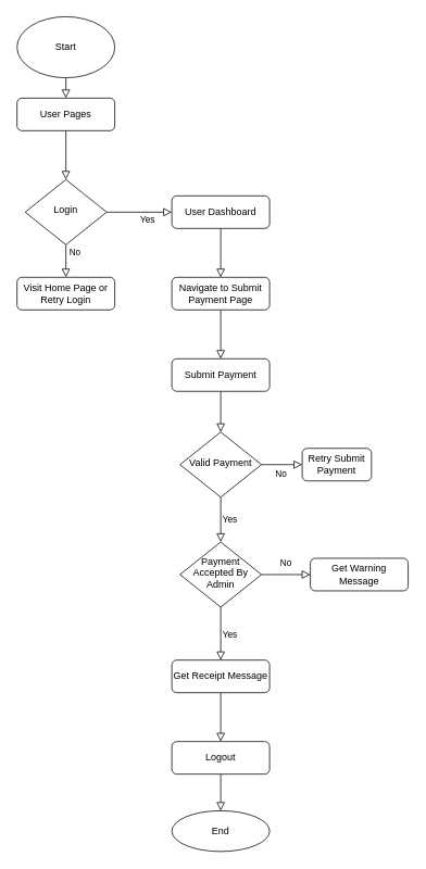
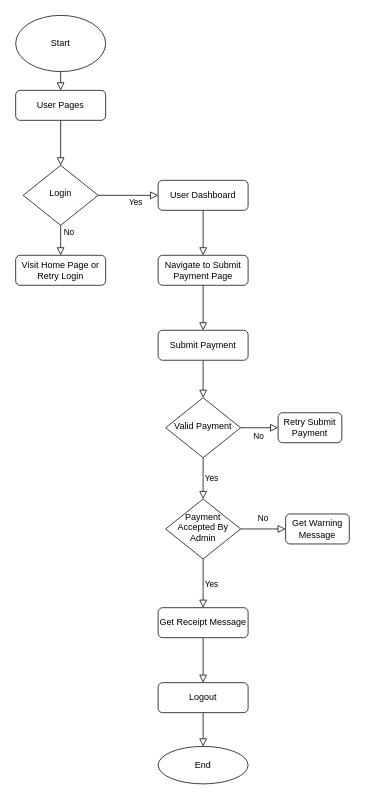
- <mxCell id="30" value="Get Warning Message" style="rounded=1;whiteSpace=wrap;html=1;fontSize=12;glass=0;strokeWidth=1;shadow=0;" vertex="1" parent="1"><mxGeometry x="380" y="685" width="120" height="40" as="geometry" /></mxCell>
+ <mxCell id="30" value="Get Warning Message" style="rounded=1;whiteSpace=wrap;html=1;fontSize=12;glass=0;strokeWidth=1;shadow=0;" vertex="1" parent="1"><mxGeometry x="380" y="685" width="85" height="40" as="geometry" /></mxCell>
